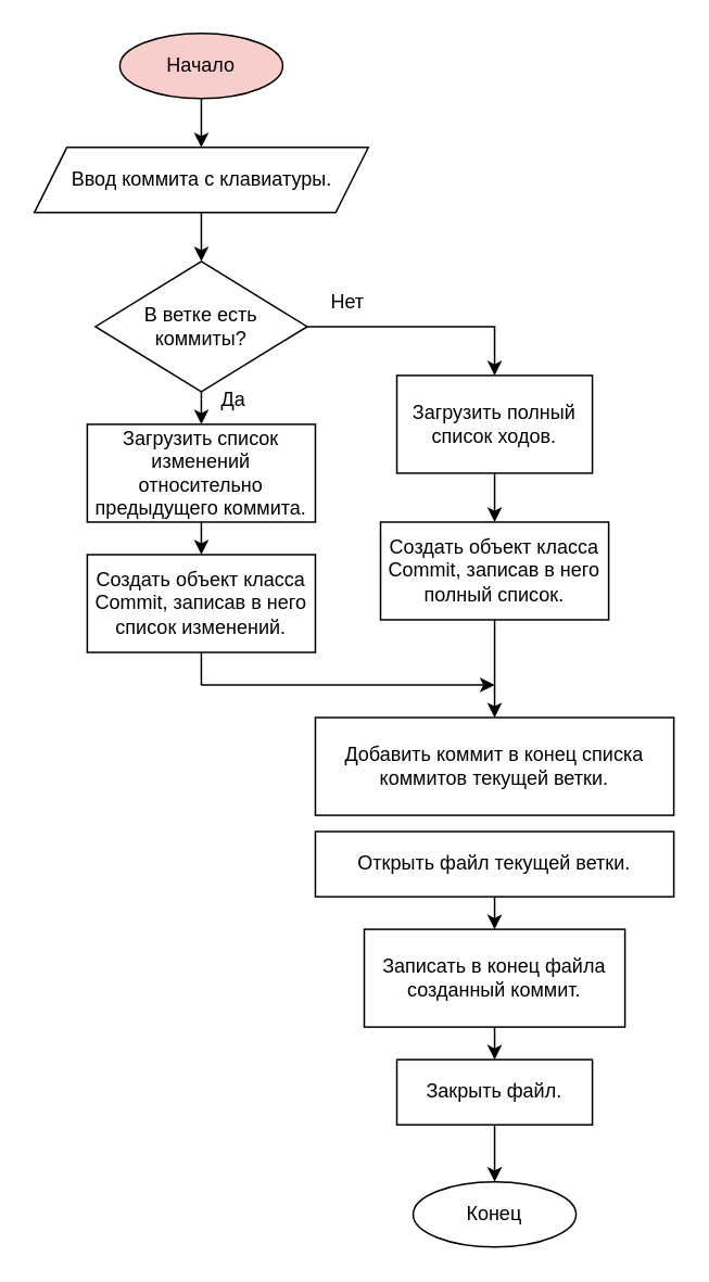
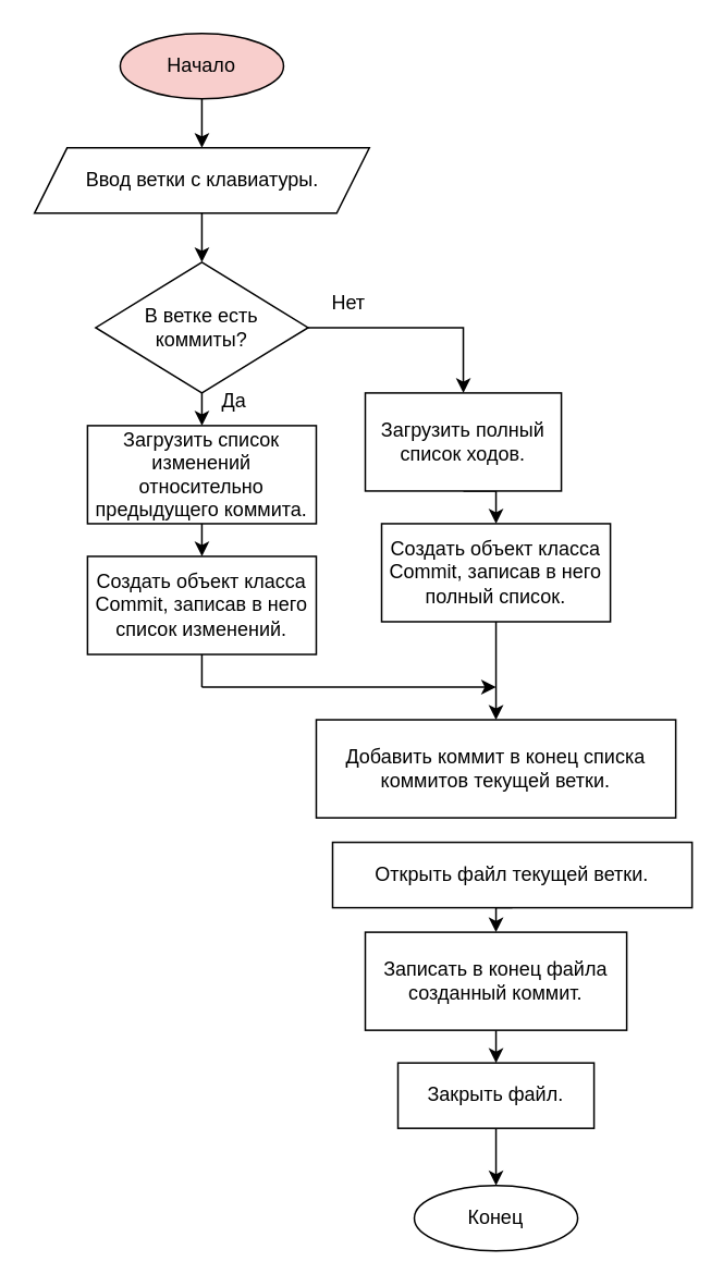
- <mxCell id="6" value="Ввод коммита с клавиатуры." style="shape=parallelogram;perimeter=parallelogramPerimeter;whiteSpace=wrap;html=1;fixedSize=1;" parent="1" vertex="1"><mxGeometry x="20.5" y="90" width="205" height="40" as="geometry" /></mxCell>
+ <mxCell id="6" value="Ввод ветки с клавиатуры." style="shape=parallelogram;perimeter=parallelogramPerimeter;whiteSpace=wrap;html=1;fixedSize=1;" parent="1" vertex="1"><mxGeometry x="20.5" y="90" width="205" height="40" as="geometry" /></mxCell>
- <mxCell id="22" value="Загрузить полный список ходов." style="rounded=0;whiteSpace=wrap;html=1;" parent="1" vertex="1"><mxGeometry x="243" y="230" width="120" height="60" as="geometry" /></mxCell>
+ <mxCell id="22" value="Загрузить полный список ходов." style="rounded=0;whiteSpace=wrap;html=1;" parent="1" vertex="1"><mxGeometry x="223" y="240" width="120" height="60" as="geometry" /></mxCell>
- <mxCell id="9" value="Открыть файл текущей ветки." style="rounded=0;whiteSpace=wrap;html=1;" parent="1" vertex="1"><mxGeometry x="193" y="510" width="220" height="40" as="geometry" /></mxCell>
+ <mxCell id="9" value="Открыть файл текущей ветки." style="rounded=0;whiteSpace=wrap;html=1;" parent="1" vertex="1"><mxGeometry x="203" y="515" width="220" height="40" as="geometry" /></mxCell>
